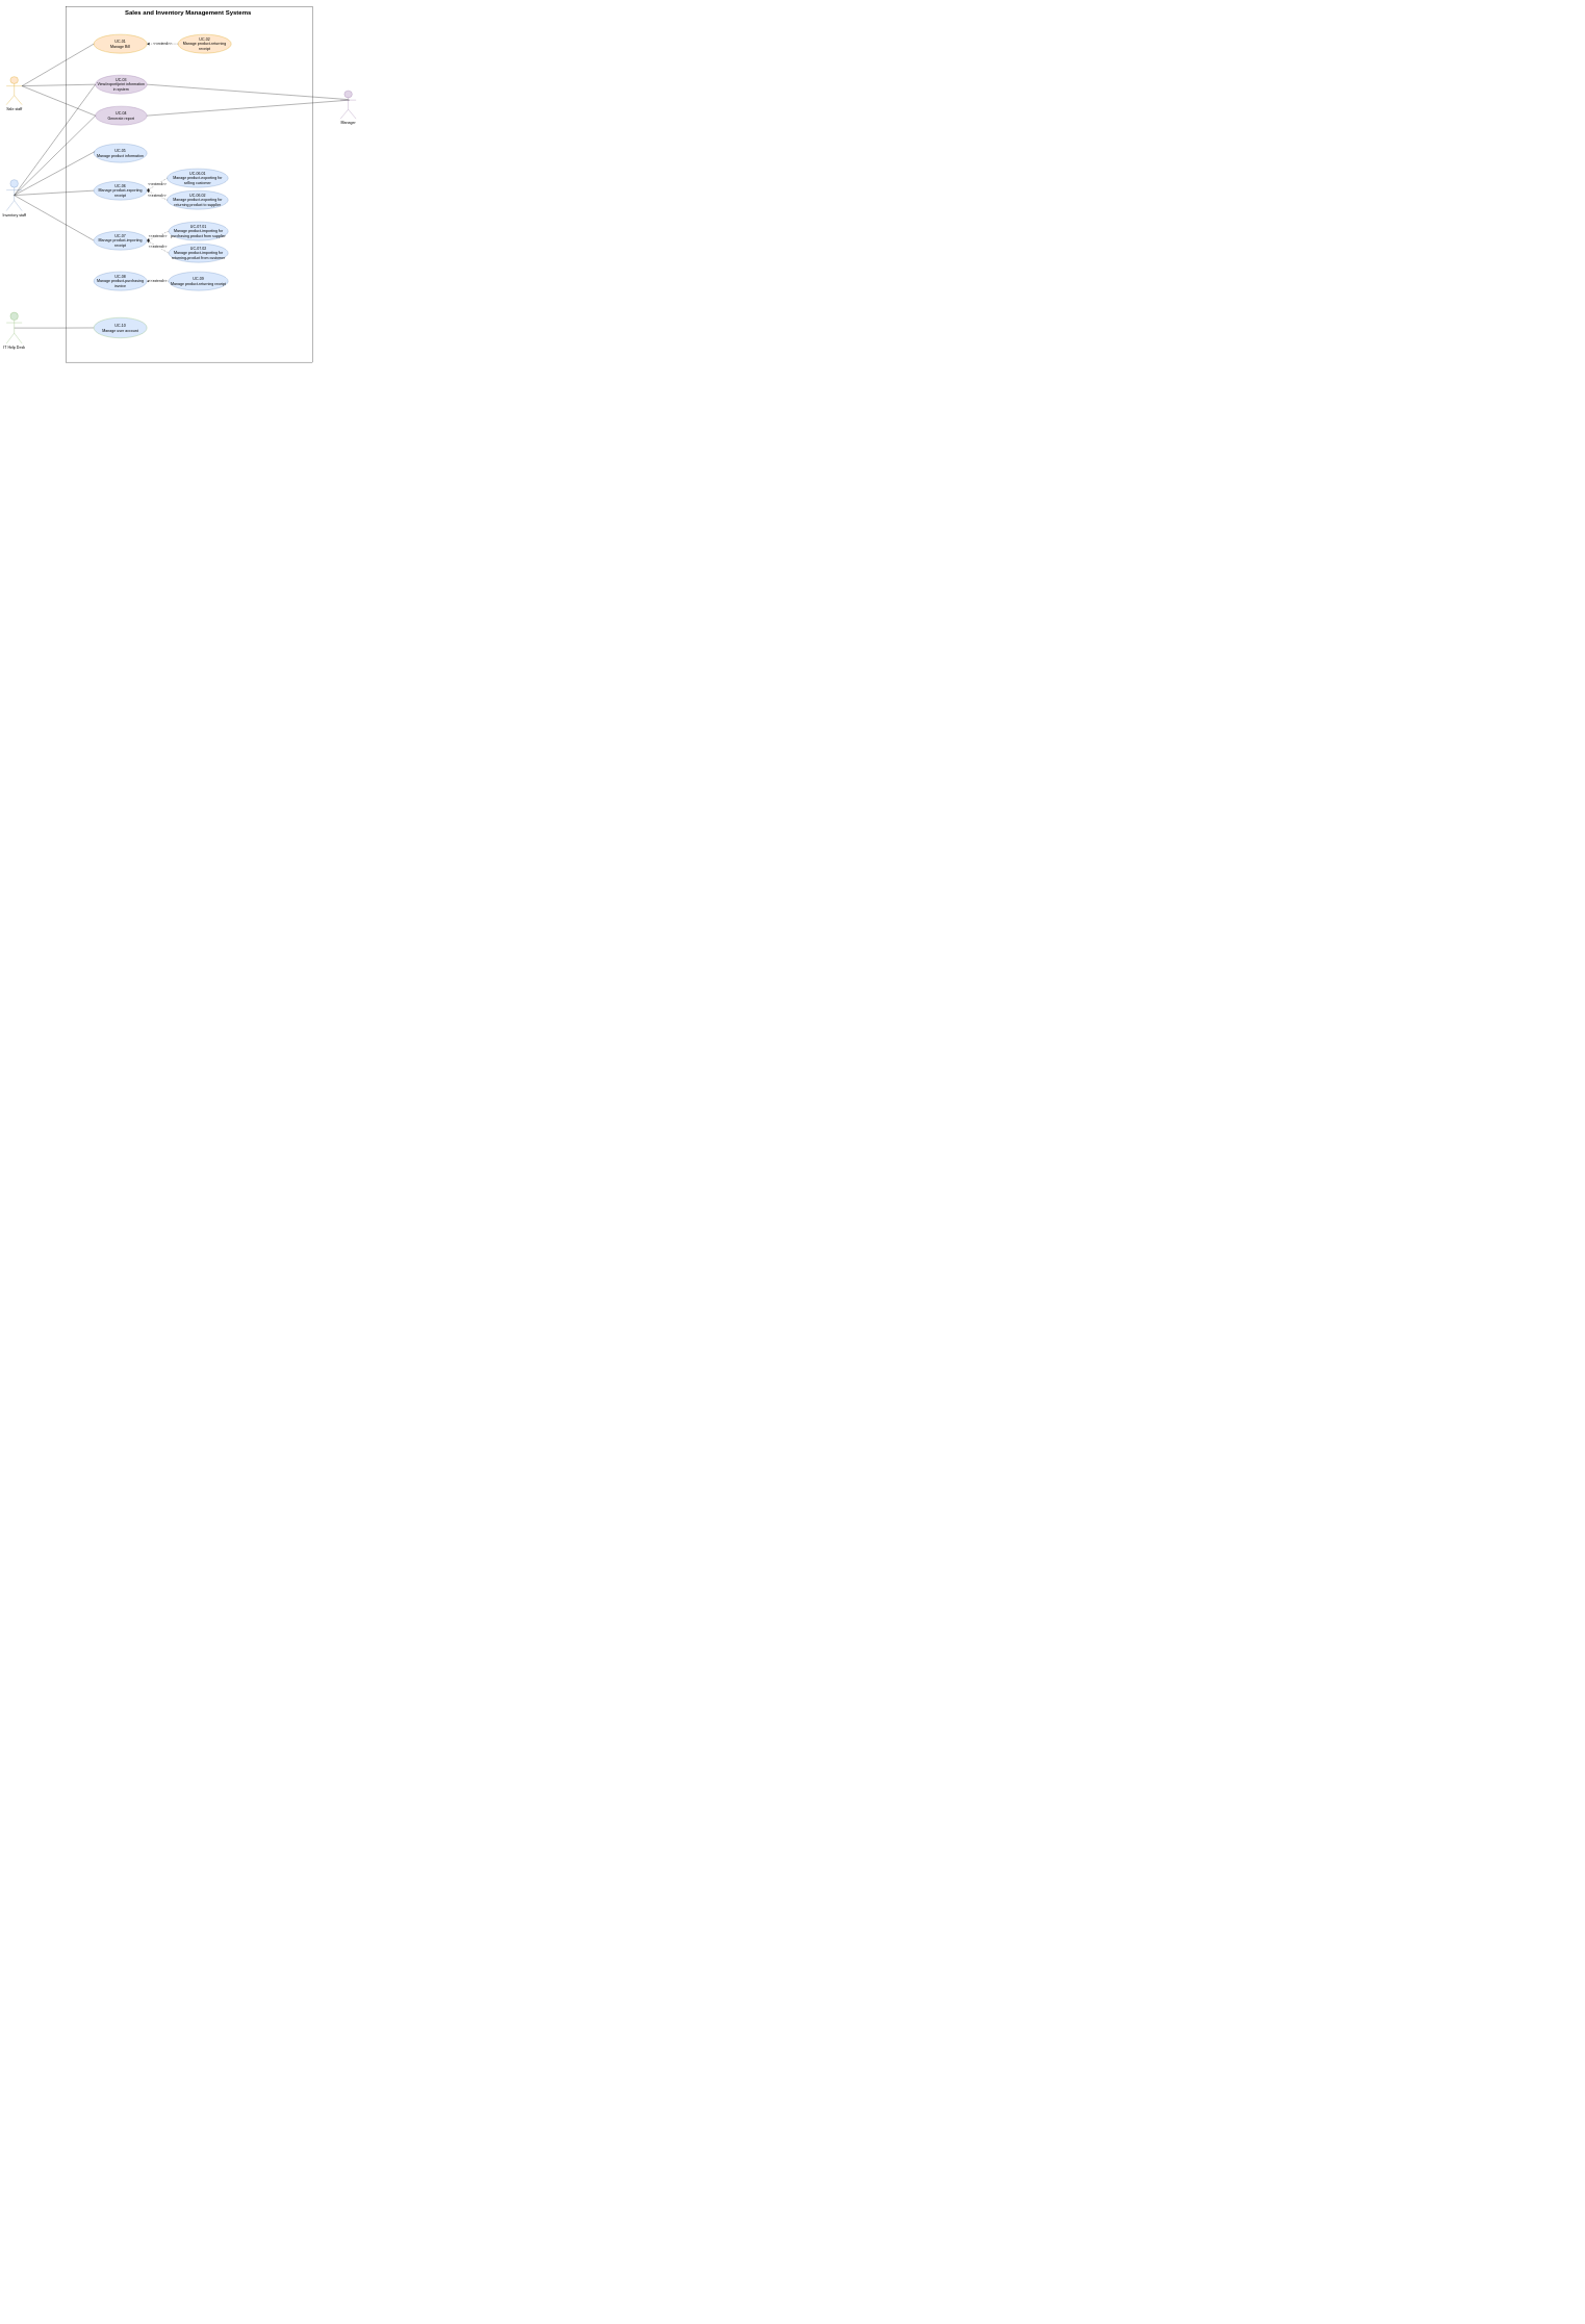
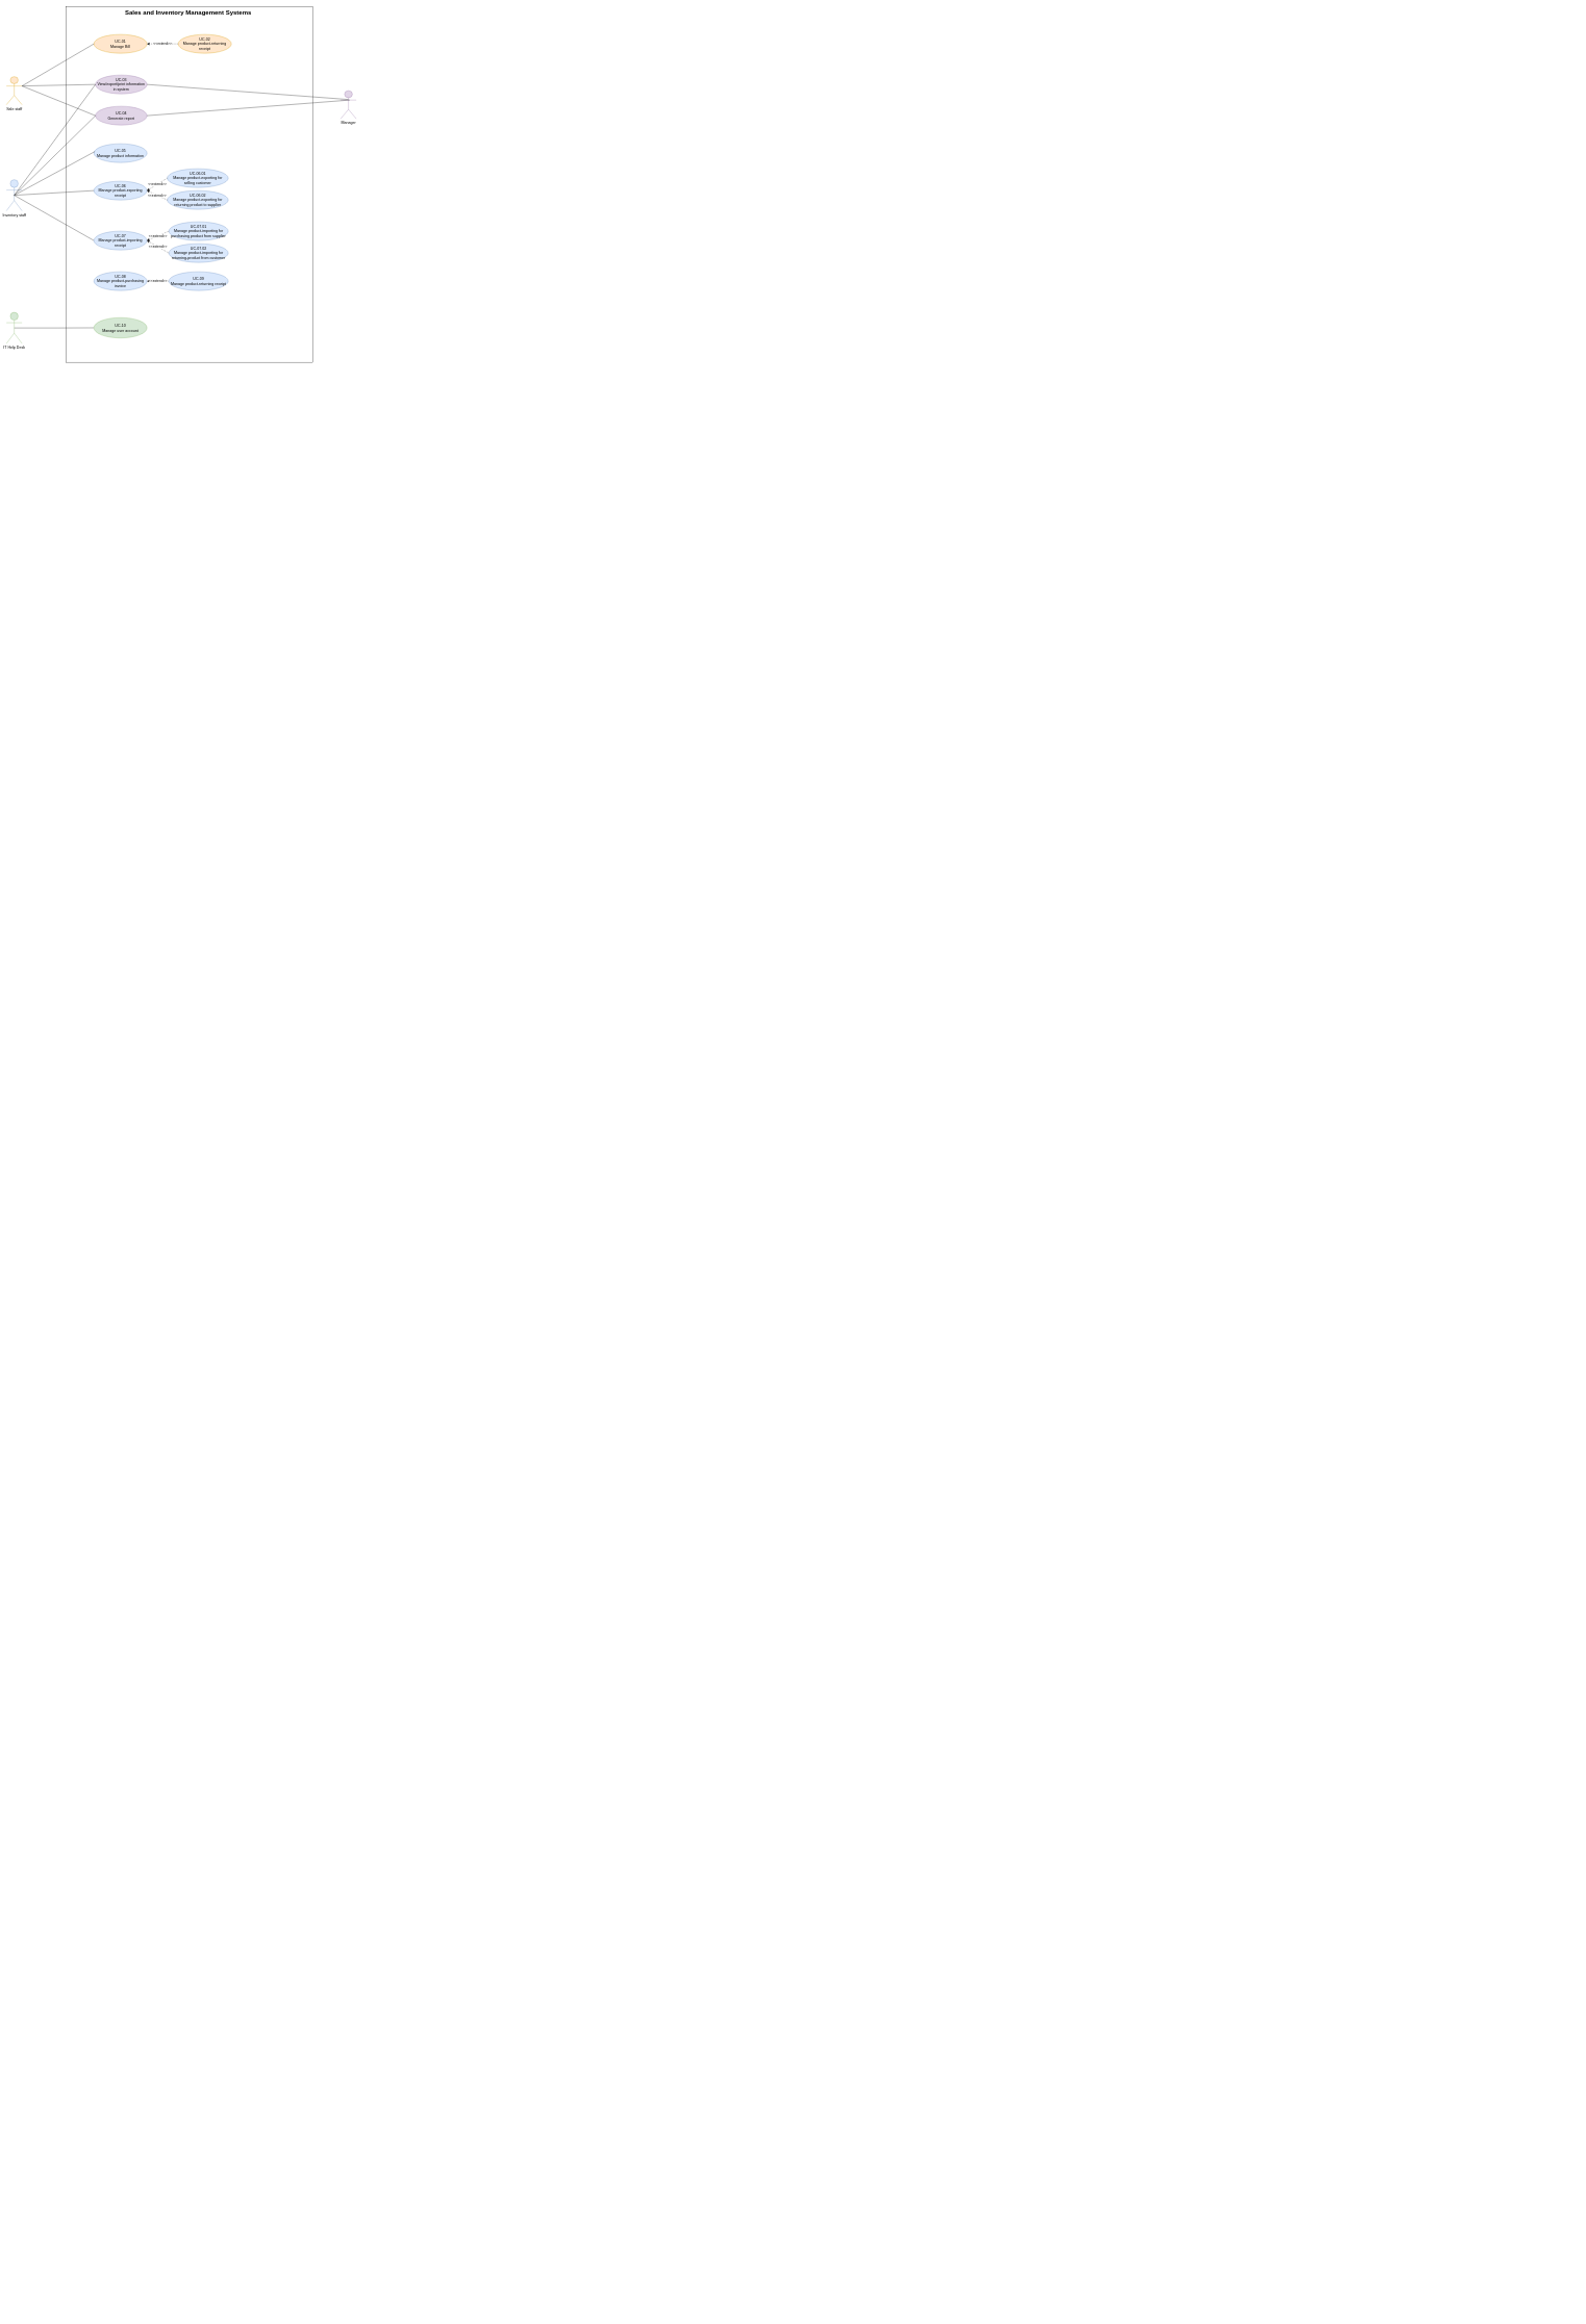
- <mxCell id="33" value="UC-10&lt;br&gt;Manage user account" style="ellipse;whiteSpace=wrap;html=1;fillColor=#dae8fc;strokeColor=#82b366;" parent="1" vertex="1"><mxGeometry x="300" y="1017" width="170" height="65" as="geometry" /></mxCell>
+ <mxCell id="33" value="UC-10&lt;br&gt;Manage user account" style="ellipse;whiteSpace=wrap;html=1;fillColor=#d5e8d4;strokeColor=#82b366;" parent="1" vertex="1"><mxGeometry x="300" y="1017" width="170" height="65" as="geometry" /></mxCell>
